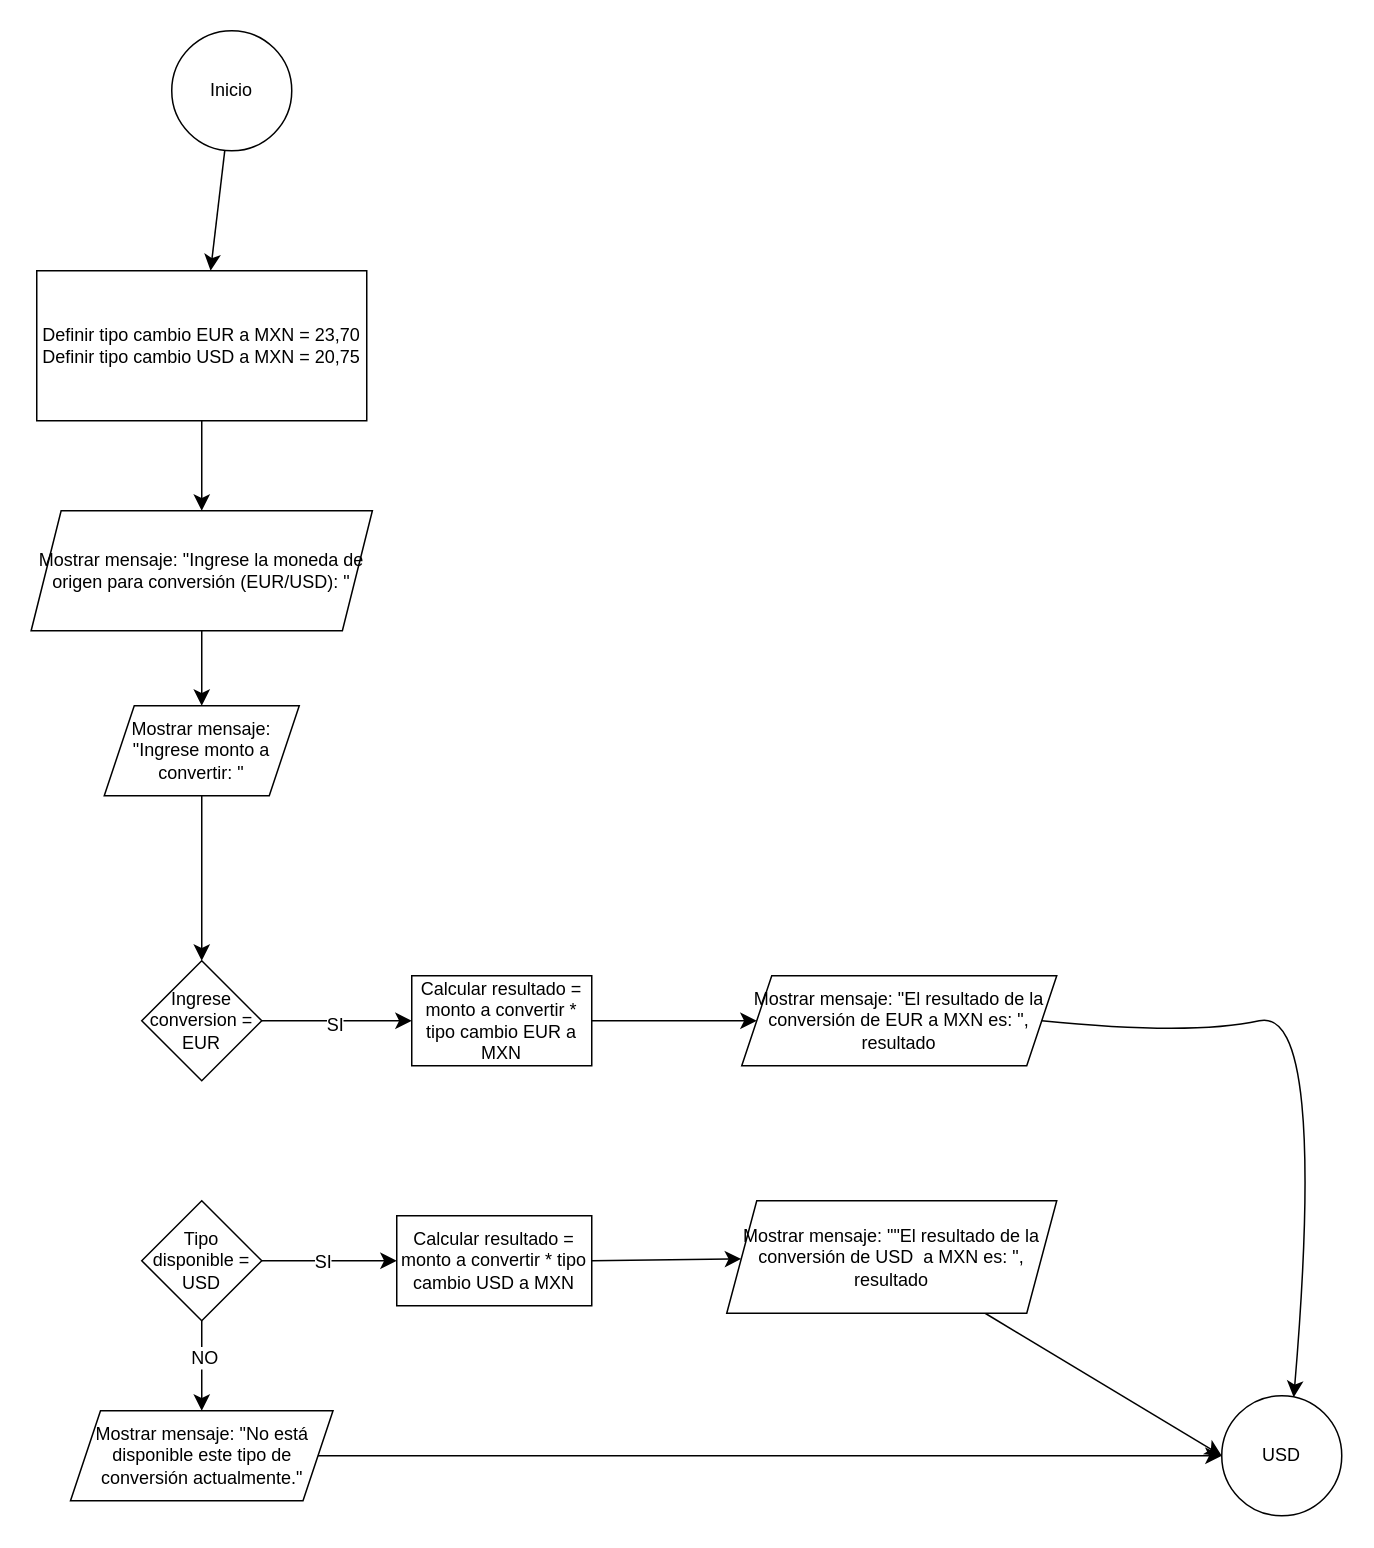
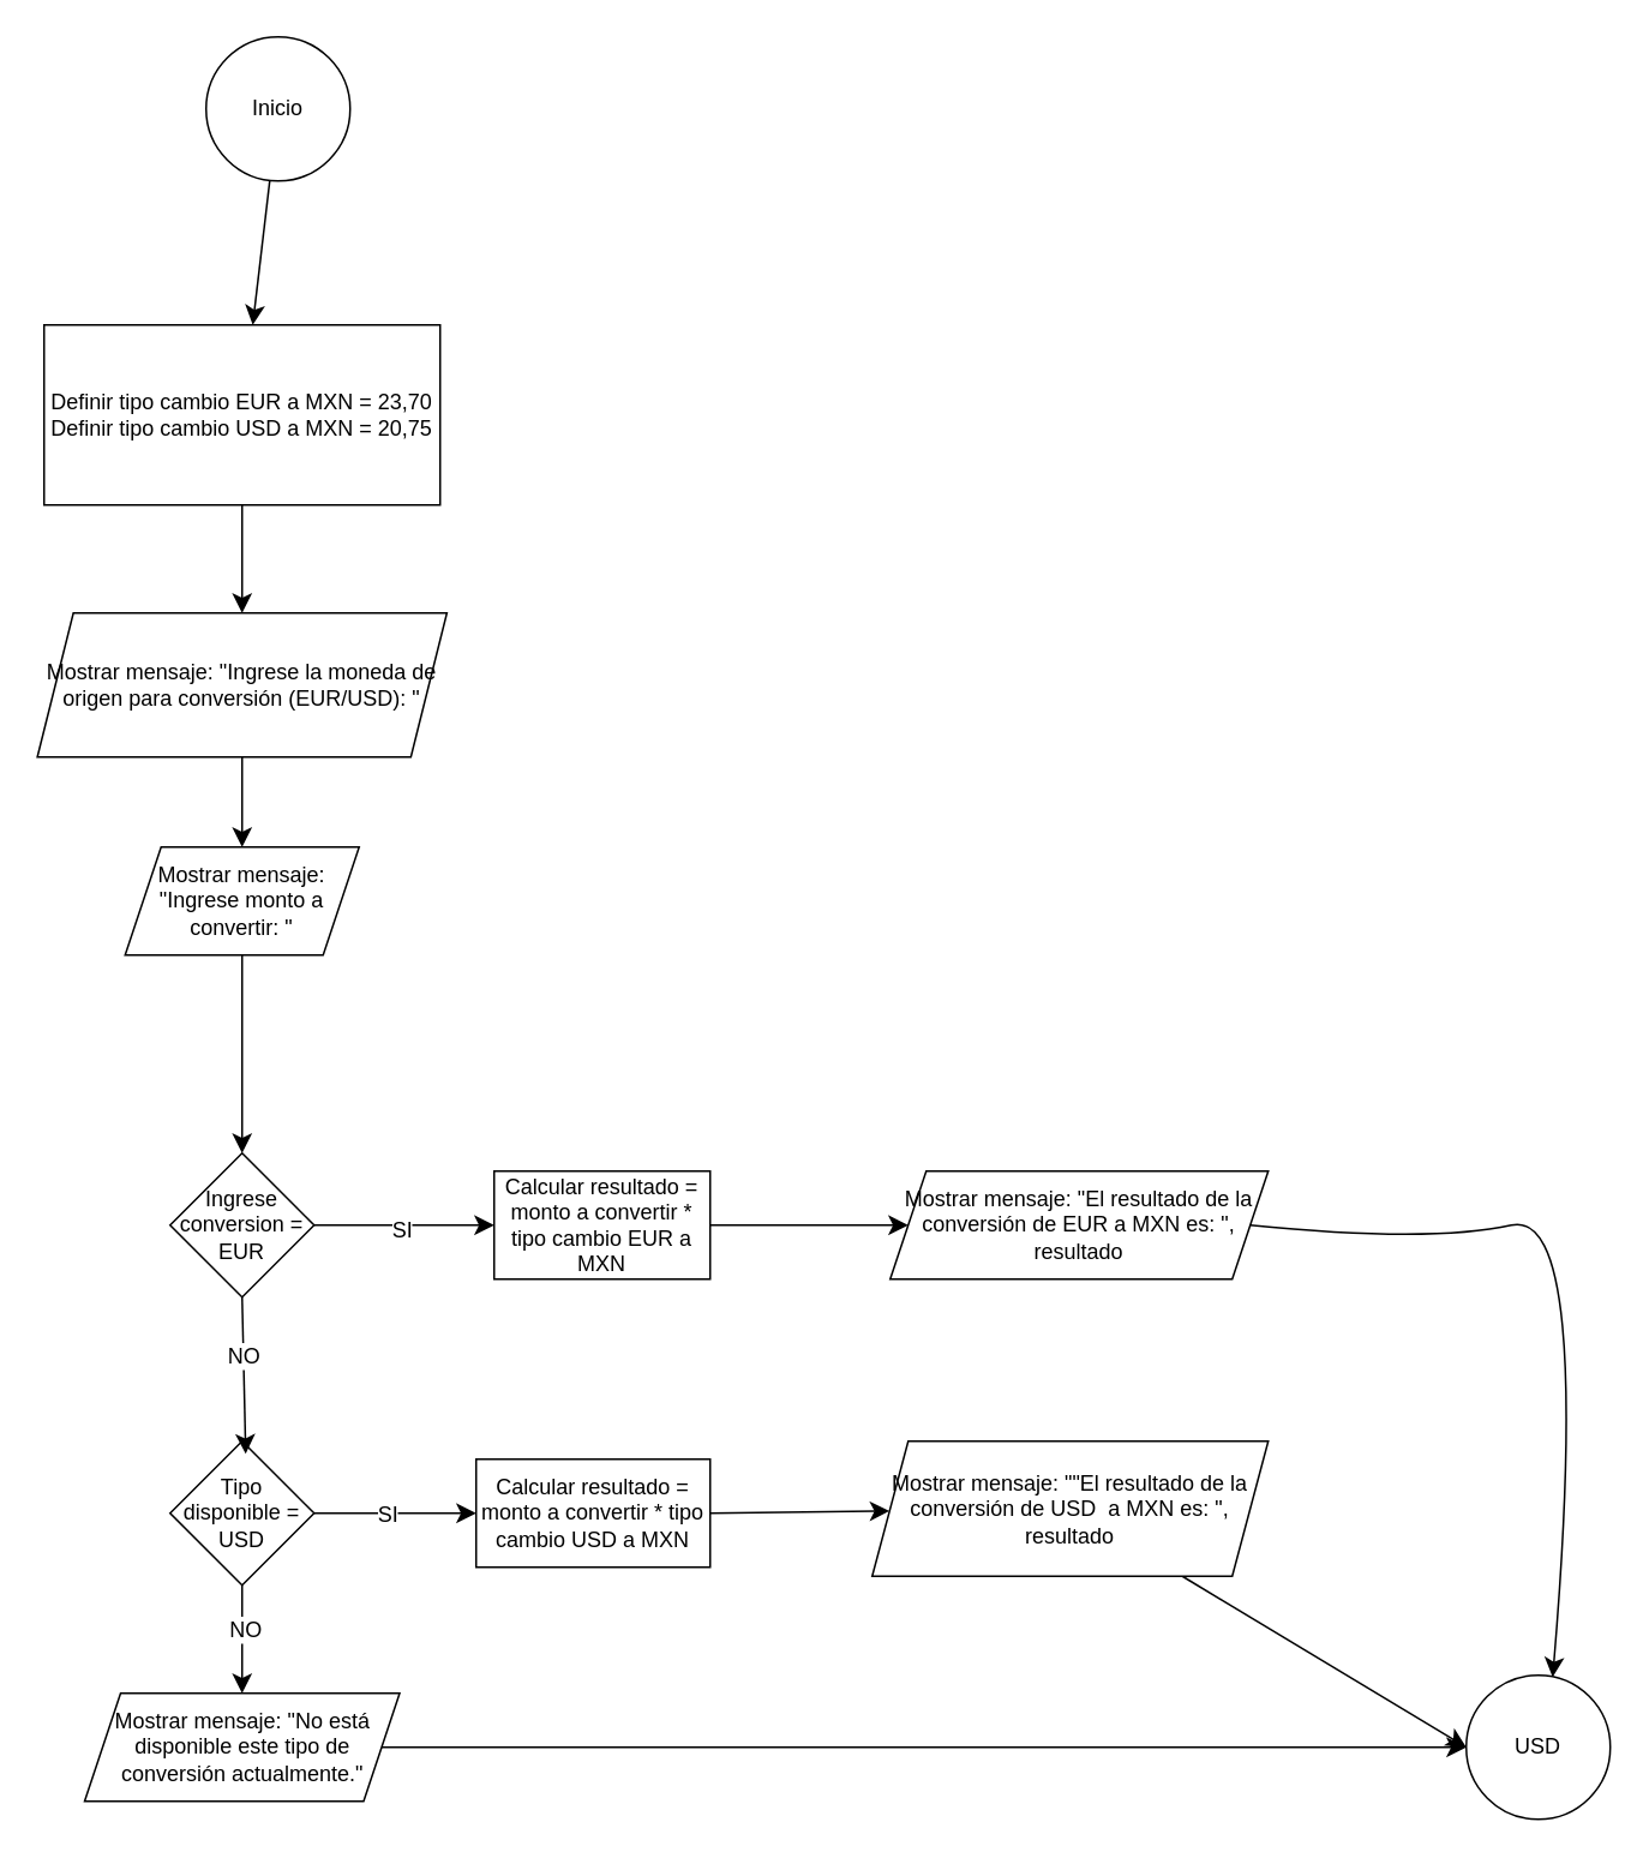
+ <mxCell id="25" style="edgeStyle=none;curved=1;rounded=0;orthogonalLoop=1;jettySize=auto;html=1;exitX=0.5;exitY=1;exitDx=0;exitDy=0;entryX=0.525;entryY=0.088;entryDx=0;entryDy=0;entryPerimeter=0;fontSize=12;startSize=8;endSize=8;" edge="1" parent="1" source="12" target="24"><mxGeometry relative="1" as="geometry" /></mxCell>
+ <mxCell id="26" value="NO" style="edgeLabel;html=1;align=center;verticalAlign=middle;resizable=0;points=[];fontSize=12;" vertex="1" connectable="0" parent="25"><mxGeometry x="-0.234" relative="1" as="geometry"><mxPoint as="offset" /></mxGeometry></mxCell>
